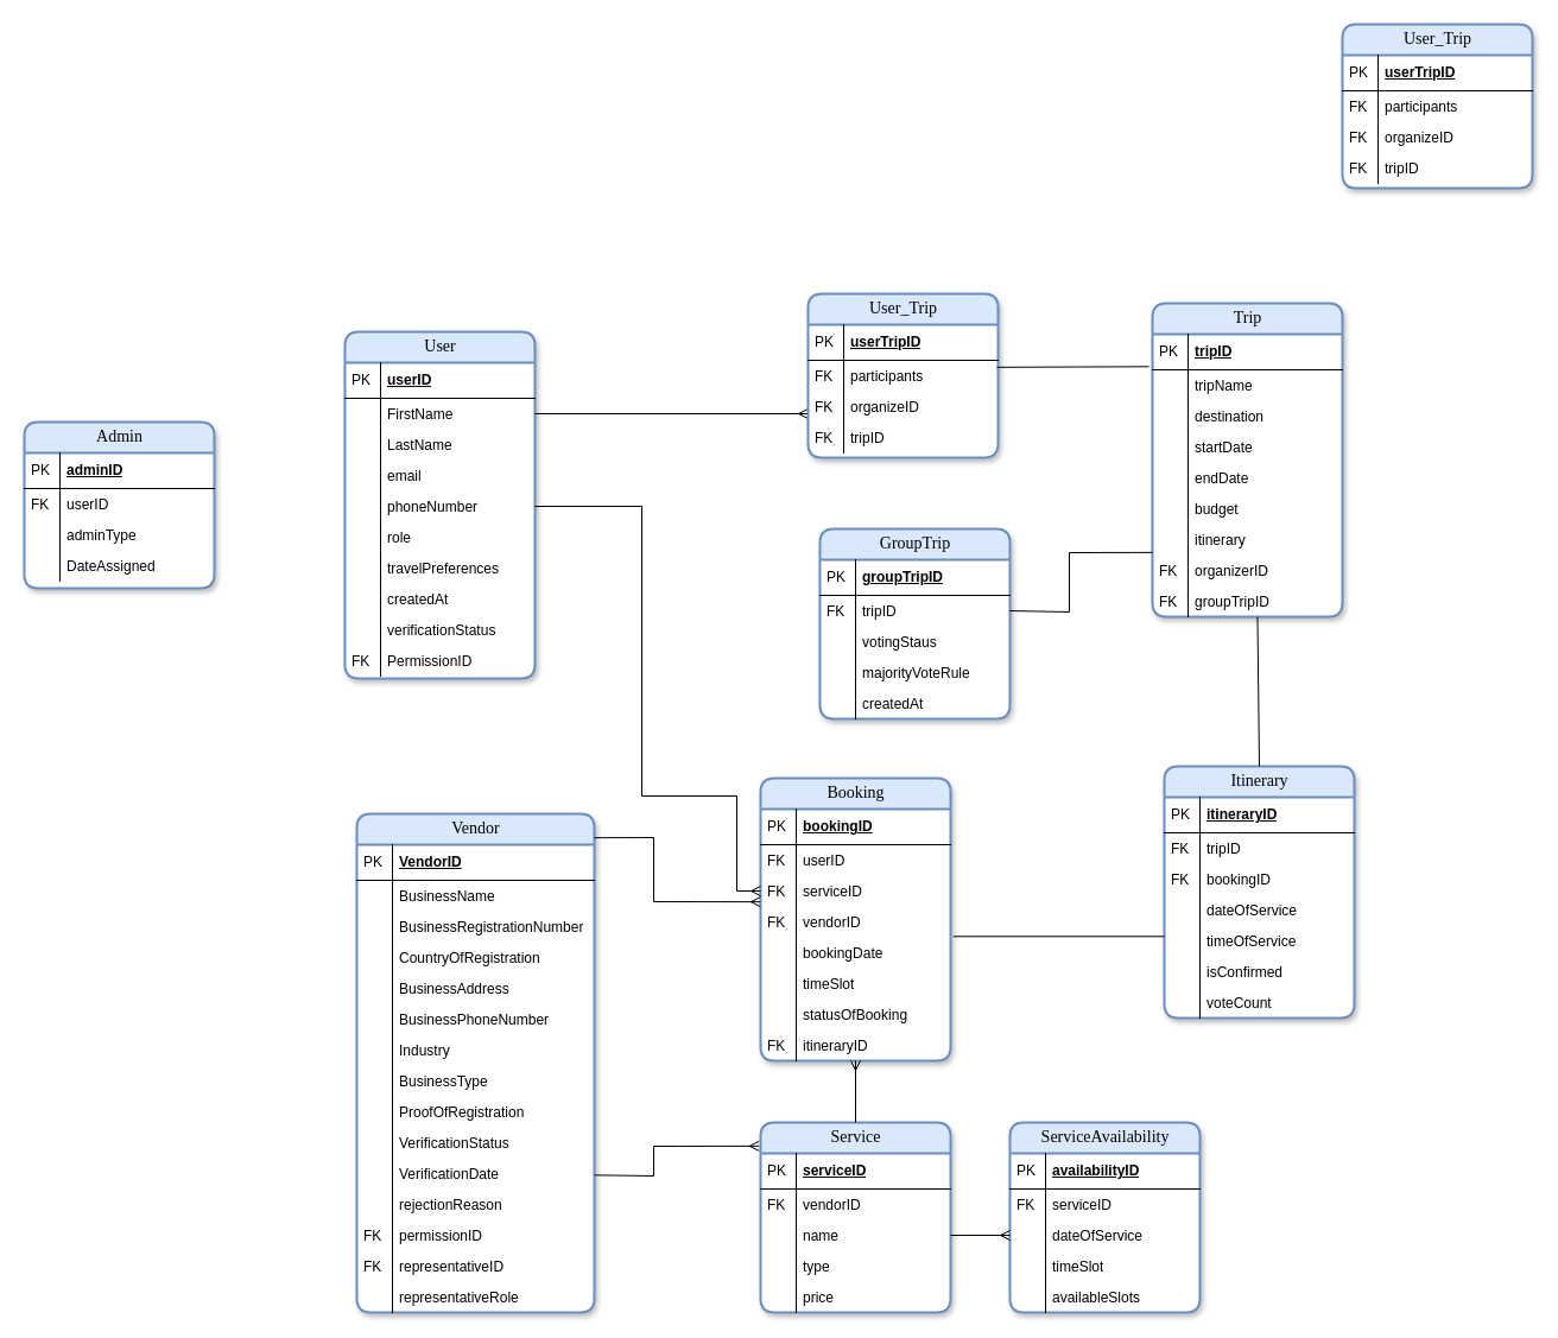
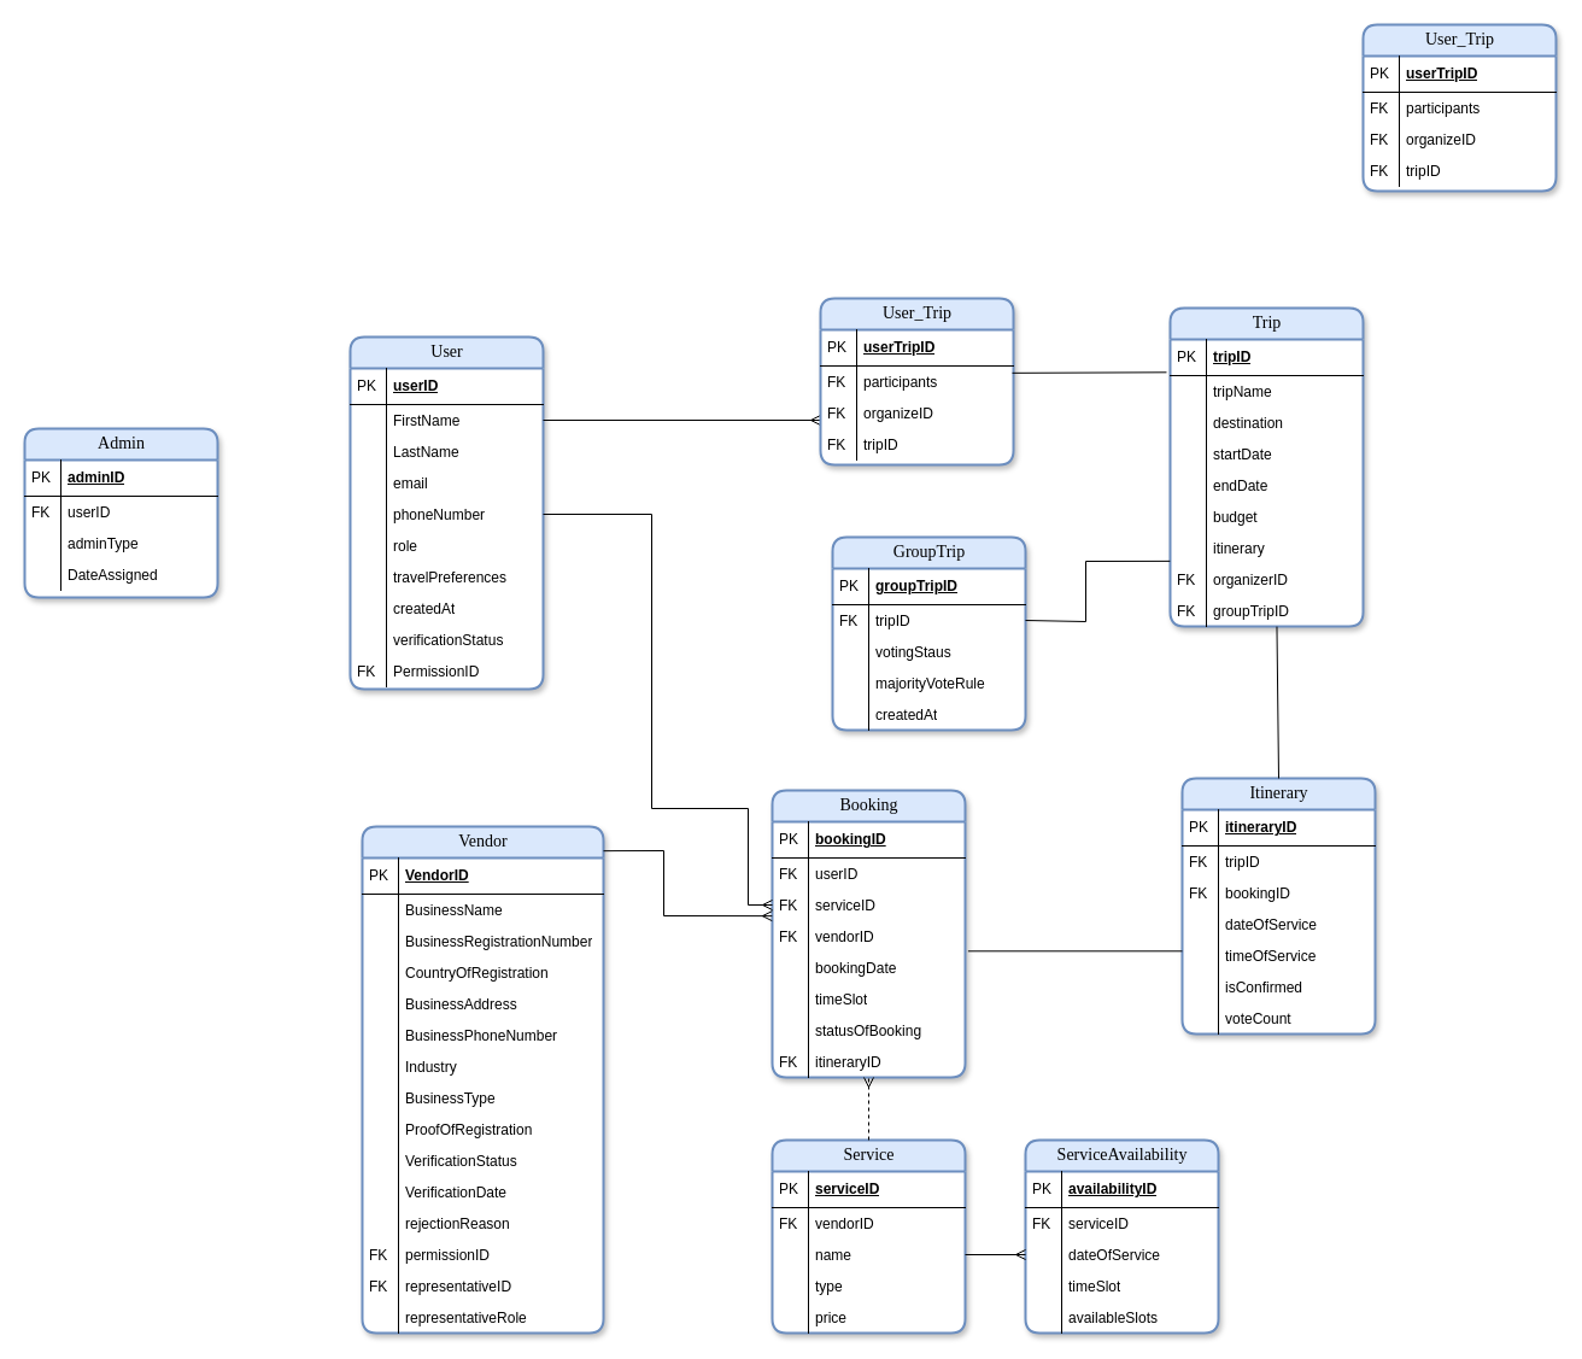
- <mxCell id="164" value="" style="endArrow=ERmany;html=1;rounded=0;exitX=0.5;exitY=0;exitDx=0;exitDy=0;entryX=0.5;entryY=1;entryDx=0;entryDy=0;endFill=0;" edge="1" parent="1" source="80" target="63"><mxGeometry width="50" height="50" relative="1" as="geometry"><mxPoint x="910" y="815" as="sourcePoint" /><mxPoint x="960" y="765" as="targetPoint" /></mxGeometry></mxCell>
+ <mxCell id="164" value="" style="endArrow=ERmany;html=1;rounded=0;exitX=0.5;exitY=0;exitDx=0;exitDy=0;entryX=0.5;entryY=1;entryDx=0;entryDy=0;endFill=0;dashed=1;" edge="1" parent="1" source="80" target="63"><mxGeometry width="50" height="50" relative="1" as="geometry"><mxPoint x="910" y="815" as="sourcePoint" /><mxPoint x="960" y="765" as="targetPoint" /></mxGeometry></mxCell>
- <mxCell id="93" value="" style="endArrow=ERmany;html=1;rounded=0;endFill=0;entryX=-0.008;entryY=0.124;entryDx=0;entryDy=0;entryPerimeter=0;" edge="1" parent="1" source="44" target="80"><mxGeometry width="50" height="50" relative="1" as="geometry"><mxPoint x="500" y="990" as="sourcePoint" /><mxPoint x="638" y="966" as="targetPoint" /><Array as="points"><mxPoint x="550" y="990" /><mxPoint x="550" y="965" /></Array></mxGeometry></mxCell>
